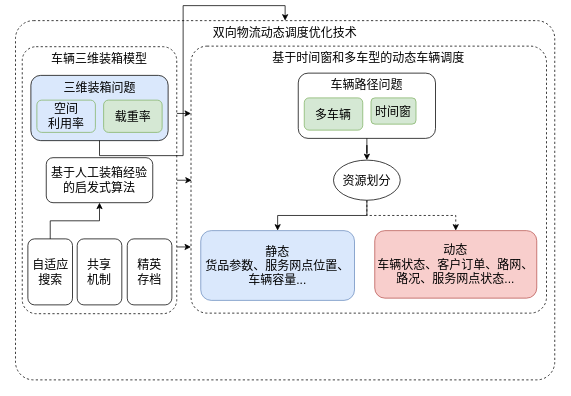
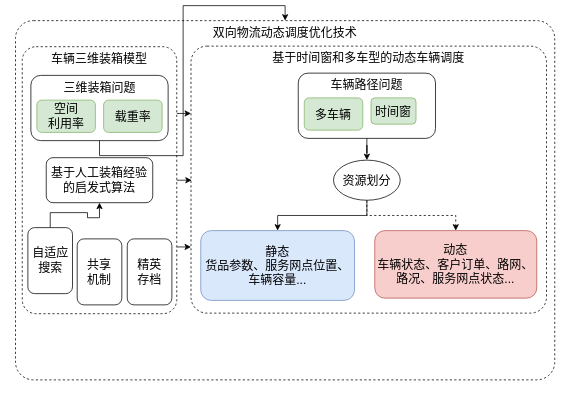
- <mxCell id="19" value="&lt;font style=&quot;font-size: 16px;&quot;&gt;三维装箱问题&lt;/font&gt;" style="rounded=1;whiteSpace=wrap;html=1;verticalAlign=top;fillColor=#dae8fc;" vertex="1" parent="18"><mxGeometry x="4" width="183" height="87" as="geometry" /></mxCell>
+ <mxCell id="19" value="&lt;font style=&quot;font-size: 16px;&quot;&gt;三维装箱问题&lt;/font&gt;" style="rounded=1;whiteSpace=wrap;html=1;verticalAlign=top;" vertex="1" parent="18"><mxGeometry x="4" width="183" height="87" as="geometry" /></mxCell>
- <mxCell id="21" value="&lt;font style=&quot;font-size: 16px;&quot;&gt;空间&lt;br&gt;利用率&lt;/font&gt;" style="rounded=1;whiteSpace=wrap;html=1;fillColor=#dae8fc;strokeColor=#82b366;" vertex="1" parent="18"><mxGeometry x="12" y="33" width="78" height="43" as="geometry" /></mxCell>
+ <mxCell id="21" value="&lt;font style=&quot;font-size: 16px;&quot;&gt;空间&lt;br&gt;利用率&lt;/font&gt;" style="rounded=1;whiteSpace=wrap;html=1;fillColor=#d5e8d4;strokeColor=#82b366;" vertex="1" parent="18"><mxGeometry x="12" y="33" width="78" height="43" as="geometry" /></mxCell>
- <mxCell id="25" value="&lt;font style=&quot;font-size: 16px;&quot;&gt;自适应搜索&lt;/font&gt;" style="rounded=1;whiteSpace=wrap;html=1;verticalAlign=middle;" vertex="1" parent="1"><mxGeometry x="36.5" y="311" width="59.5" height="88" as="geometry" /></mxCell>
+ <mxCell id="25" value="&lt;font style=&quot;font-size: 16px;&quot;&gt;自适应搜索&lt;/font&gt;" style="rounded=1;whiteSpace=wrap;html=1;verticalAlign=middle;" vertex="1" parent="1"><mxGeometry x="36.5" y="296" width="59.5" height="88" as="geometry" /></mxCell>
